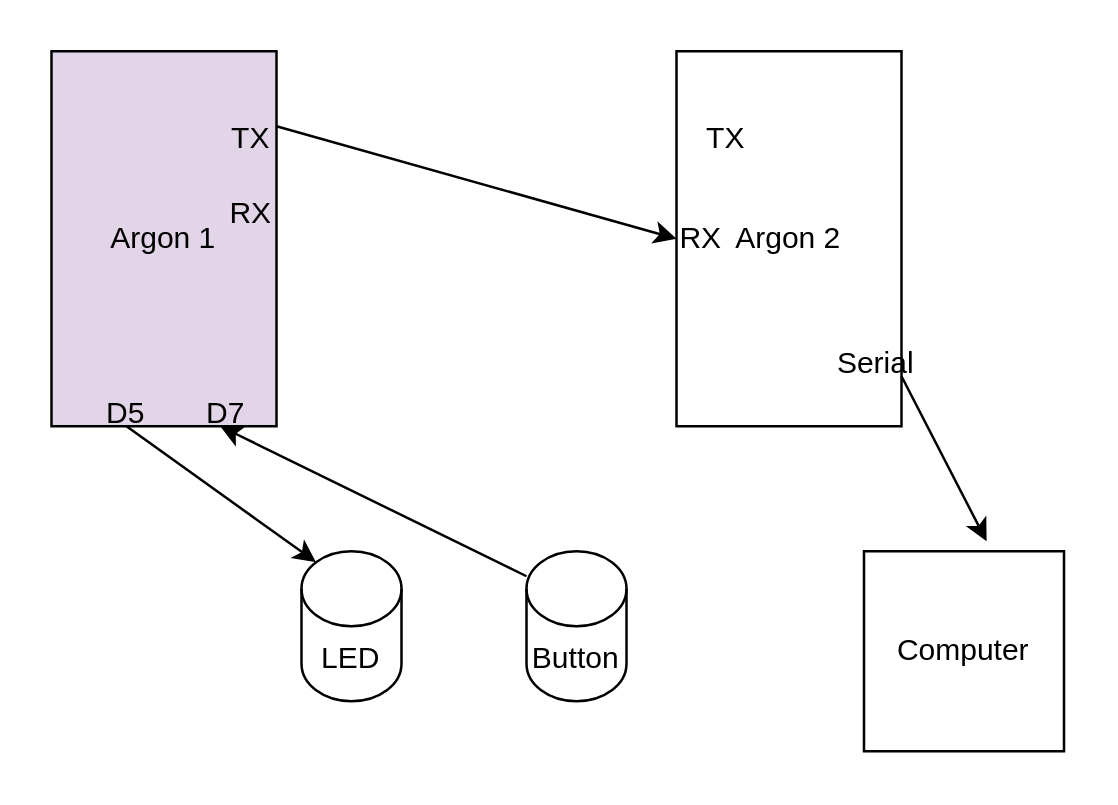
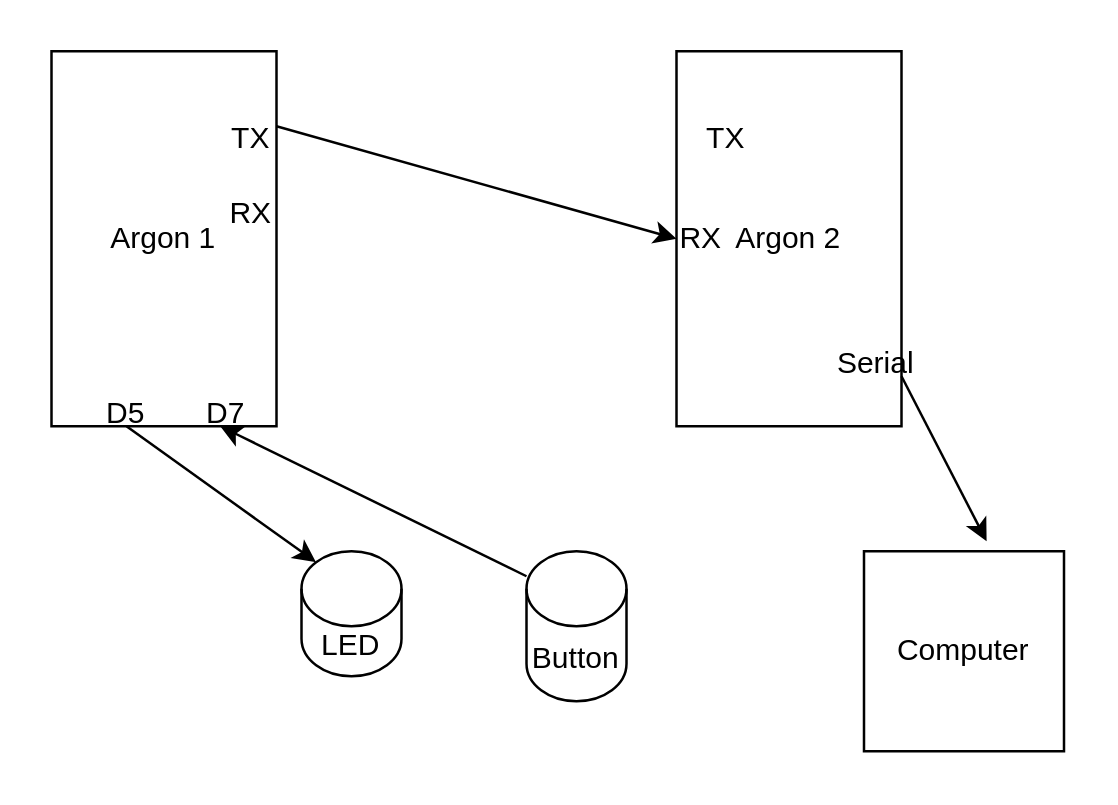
- <mxCell id="2" value="Argon 1" style="rounded=0;whiteSpace=wrap;html=1;fillColor=#e1d5e7;" vertex="1" parent="1"><mxGeometry x="20" y="20" width="90" height="150" as="geometry" /></mxCell>
+ <mxCell id="2" value="Argon 1" style="rounded=0;whiteSpace=wrap;html=1;" vertex="1" parent="1"><mxGeometry x="20" y="20" width="90" height="150" as="geometry" /></mxCell>
- <mxCell id="4" value="LED" style="shape=cylinder3;whiteSpace=wrap;html=1;boundedLbl=1;backgroundOutline=1;size=15;" vertex="1" parent="1"><mxGeometry x="120" y="220" width="40" height="60" as="geometry" /></mxCell>
+ <mxCell id="4" value="LED" style="shape=cylinder3;whiteSpace=wrap;html=1;boundedLbl=1;backgroundOutline=1;size=15;" vertex="1" parent="1"><mxGeometry x="120" y="220" width="40" height="50" as="geometry" /></mxCell>
